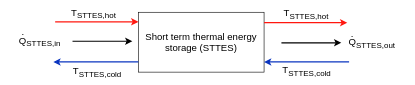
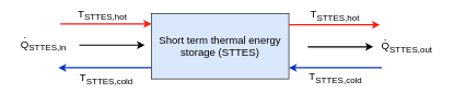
- <mxCell id="5" value="&lt;font style=&quot;font-size: 16px;&quot;&gt;Short term thermal energy storage (STTES)&lt;/font&gt;" style="rounded=0;whiteSpace=wrap;html=1;" parent="1" vertex="1"><mxGeometry x="230" y="20" width="210" height="100" as="geometry" /></mxCell>
+ <mxCell id="5" value="&lt;font style=&quot;font-size: 16px;&quot;&gt;Short term thermal energy storage (STTES)&lt;/font&gt;" style="rounded=0;whiteSpace=wrap;html=1;fillColor=#dae8fc;" parent="1" vertex="1"><mxGeometry x="230" y="20" width="210" height="100" as="geometry" /></mxCell>
